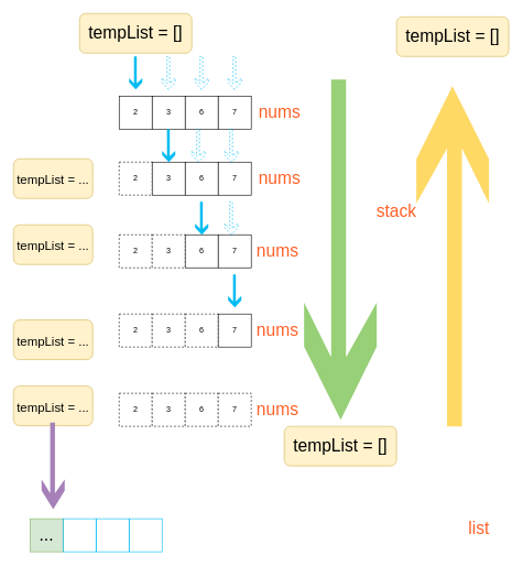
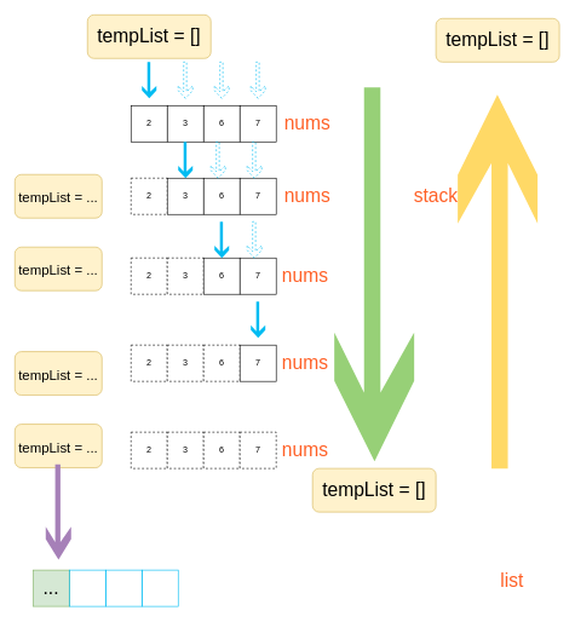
- <mxCell id="33" value="stack" style="text;html=1;strokeColor=none;fillColor=none;align=center;verticalAlign=middle;whiteSpace=wrap;rounded=0;dashed=1;fontSize=26;fontColor=#FF6026;" vertex="1" parent="1"><mxGeometry x="580" y="310" width="40" height="20" as="geometry" /></mxCell>
+ <mxCell id="33" value="stack" style="text;html=1;strokeColor=none;fillColor=none;align=center;verticalAlign=middle;whiteSpace=wrap;rounded=0;dashed=1;fontSize=26;fontColor=#FF6026;" vertex="1" parent="1"><mxGeometry x="580" y="260" width="40" height="20" as="geometry" /></mxCell>
- <mxCell id="48" value="list" style="text;html=1;strokeColor=none;fillColor=none;align=center;verticalAlign=middle;whiteSpace=wrap;rounded=0;fontSize=26;fontColor=#FF6026;" vertex="1" parent="1"><mxGeometry x="705" y="790" width="40" height="20" as="geometry" /></mxCell>
+ <mxCell id="48" value="list" style="text;html=1;strokeColor=none;fillColor=none;align=center;verticalAlign=middle;whiteSpace=wrap;rounded=0;fontSize=26;fontColor=#FF6026;" vertex="1" parent="1"><mxGeometry x="685" y="790" width="40" height="20" as="geometry" /></mxCell>
